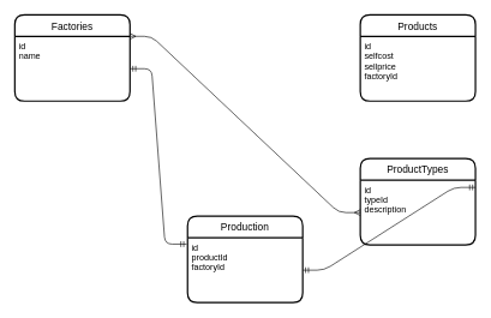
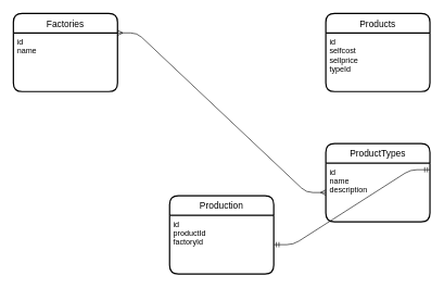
- <mxCell id="3" value="id&#10;selfcost&#10;sellprice&#10;factoryId" style="align=left;strokeColor=none;fillColor=none;spacingLeft=4;fontSize=12;verticalAlign=top;resizable=0;rotatable=0;part=1;" vertex="1" parent="2"><mxGeometry y="30" width="160" height="90" as="geometry" /></mxCell>
+ <mxCell id="3" value="id&#10;selfcost&#10;sellprice&#10;typeId" style="align=left;strokeColor=none;fillColor=none;spacingLeft=4;fontSize=12;verticalAlign=top;resizable=0;rotatable=0;part=1;" vertex="1" parent="2"><mxGeometry y="30" width="160" height="90" as="geometry" /></mxCell>
- <mxCell id="12" value="" style="edgeStyle=entityRelationEdgeStyle;fontSize=12;html=1;endArrow=ERmandOne;startArrow=ERmandOne;entryX=-0.008;entryY=0.098;entryDx=0;entryDy=0;entryPerimeter=0;" edge="1" parent="1" source="5" target="9"><mxGeometry width="100" height="100" relative="1" as="geometry"><mxPoint x="200" y="170" as="sourcePoint" /><mxPoint x="400" y="290" as="targetPoint" /></mxGeometry></mxCell>
- <mxCell id="7" value="id&#10;typeId&#10;description" style="align=left;strokeColor=none;fillColor=none;spacingLeft=4;fontSize=12;verticalAlign=top;resizable=0;rotatable=0;part=1;" vertex="1" parent="6"><mxGeometry y="30" width="160" height="90" as="geometry" /></mxCell>
+ <mxCell id="7" value="id&#10;name&#10;description" style="align=left;strokeColor=none;fillColor=none;spacingLeft=4;fontSize=12;verticalAlign=top;resizable=0;rotatable=0;part=1;" vertex="1" parent="6"><mxGeometry y="30" width="160" height="90" as="geometry" /></mxCell>
